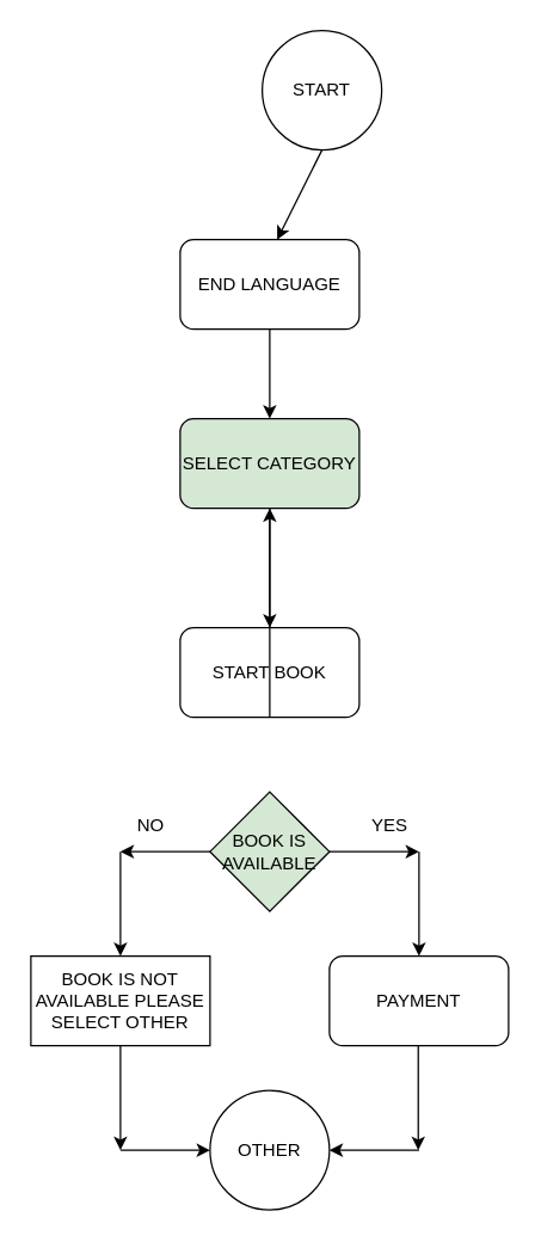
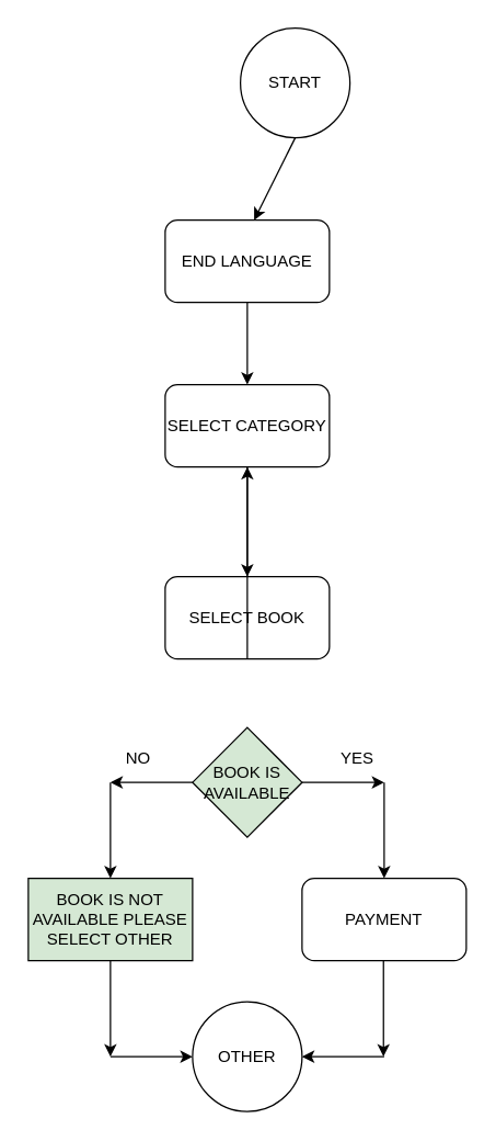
- <mxCell id="6" value="SELECT CATEGORY" style="rounded=1;whiteSpace=wrap;html=1;fillColor=#d5e8d4;" vertex="1" parent="1"><mxGeometry x="120" y="280" width="120" height="60" as="geometry" /></mxCell>
+ <mxCell id="6" value="SELECT CATEGORY" style="rounded=1;whiteSpace=wrap;html=1;" vertex="1" parent="1"><mxGeometry x="120" y="280" width="120" height="60" as="geometry" /></mxCell>
- <mxCell id="8" value="START BOOK" style="rounded=1;whiteSpace=wrap;html=1;" vertex="1" parent="1"><mxGeometry x="120" y="420" width="120" height="60" as="geometry" /></mxCell>
+ <mxCell id="8" value="SELECT BOOK" style="rounded=1;whiteSpace=wrap;html=1;" vertex="1" parent="1"><mxGeometry x="120" y="420" width="120" height="60" as="geometry" /></mxCell>
- <mxCell id="17" value="BOOK IS NOT AVAILABLE PLEASE SELECT OTHER" style="rounded=0;whiteSpace=wrap;html=1;" vertex="1" parent="1"><mxGeometry x="20" y="640" width="120" height="60" as="geometry" /></mxCell>
+ <mxCell id="17" value="BOOK IS NOT AVAILABLE PLEASE SELECT OTHER" style="rounded=0;whiteSpace=wrap;html=1;fillColor=#d5e8d4;" vertex="1" parent="1"><mxGeometry x="20" y="640" width="120" height="60" as="geometry" /></mxCell>
